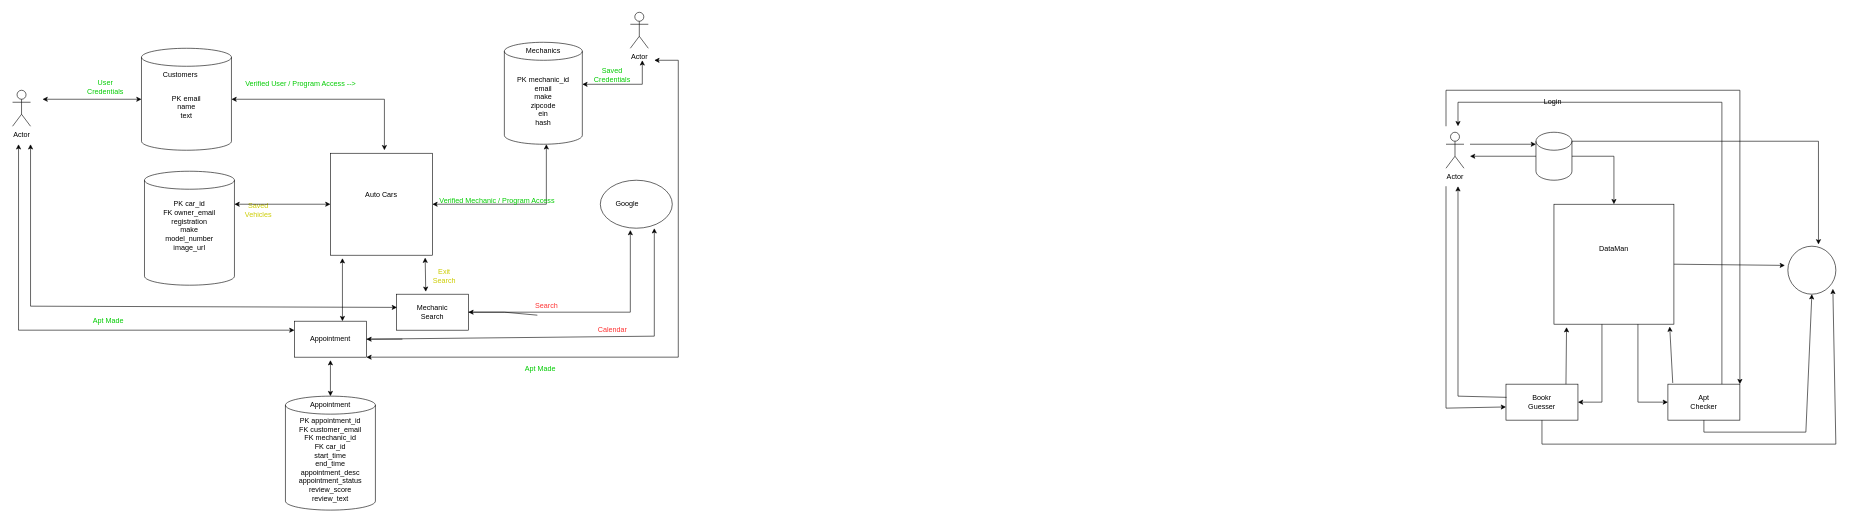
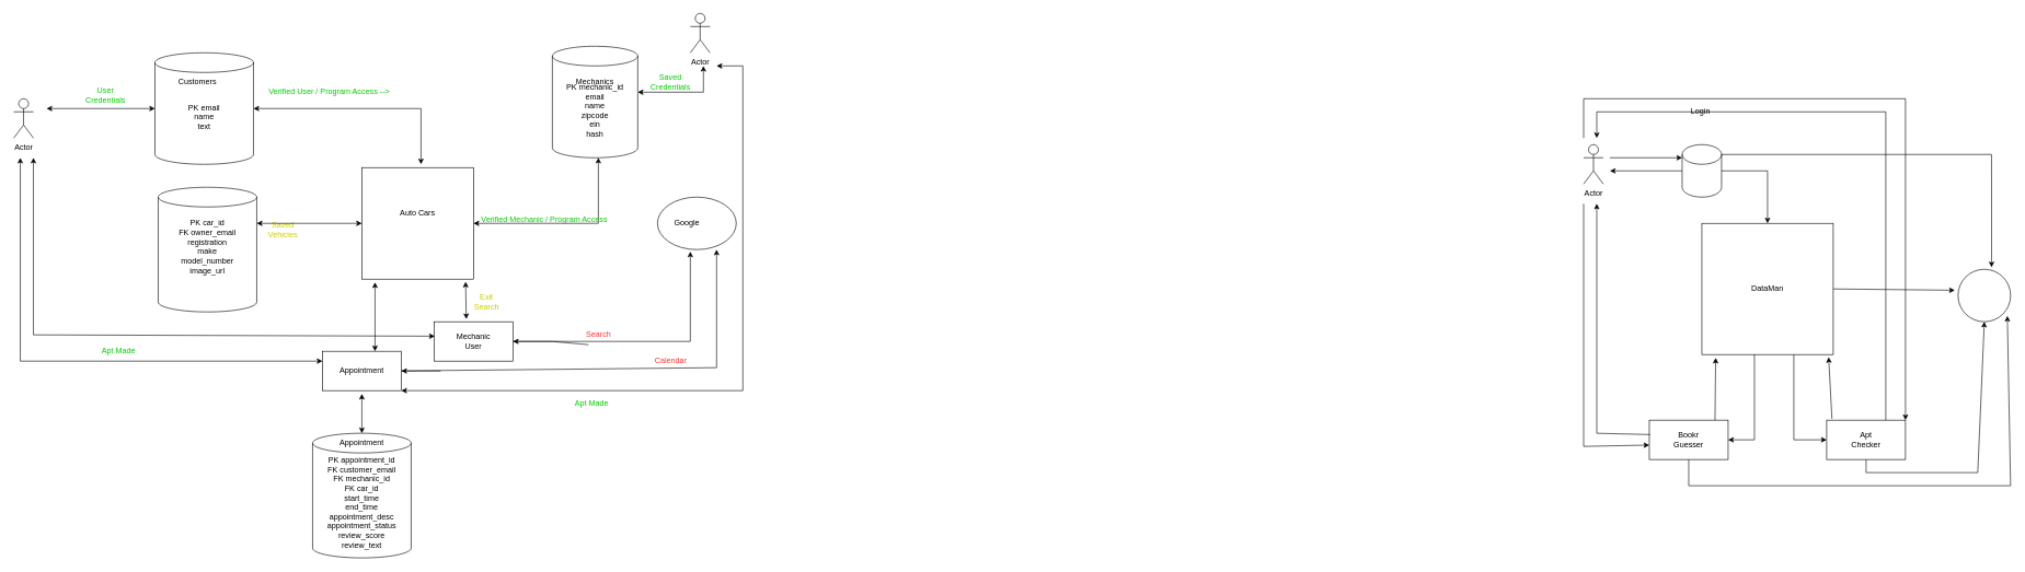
- <mxCell id="60" value="Mechanics" style="text;html=1;align=center;verticalAlign=middle;whiteSpace=wrap;rounded=0;" parent="1" vertex="1"><mxGeometry x="875" y="70" width="60" height="30" as="geometry" /></mxCell>
+ <mxCell id="60" value="Mechanics" style="text;html=1;align=center;verticalAlign=middle;whiteSpace=wrap;rounded=0;" parent="1" vertex="1"><mxGeometry x="875" y="110" width="60" height="30" as="geometry" /></mxCell>
- <mxCell id="37" value="User Credentials" style="text;html=1;strokeColor=none;fillColor=none;align=center;verticalAlign=middle;whiteSpace=wrap;rounded=0;fontColor=#00CC00;" parent="1" vertex="1"><mxGeometry x="145" y="130" width="60" height="30" as="geometry" /></mxCell>
+ <mxCell id="37" value="User Credentials" style="text;html=1;strokeColor=none;fillColor=none;align=center;verticalAlign=middle;whiteSpace=wrap;rounded=0;fontColor=#00CC00;" parent="1" vertex="1"><mxGeometry x="130" y="130" width="60" height="30" as="geometry" /></mxCell>
- <mxCell id="59" value="PK mechanic_id&lt;div&gt;email&lt;/div&gt;&lt;div&gt;make&lt;/div&gt;&lt;div&gt;zipcode&lt;/div&gt;&lt;div&gt;ein&lt;/div&gt;&lt;div&gt;hash&lt;/div&gt;" style="shape=cylinder3;whiteSpace=wrap;html=1;boundedLbl=1;backgroundOutline=1;size=15;" parent="1" vertex="1"><mxGeometry x="840" y="70" width="130" height="170" as="geometry" /></mxCell>
+ <mxCell id="59" value="PK mechanic_id&lt;div&gt;email&lt;/div&gt;&lt;div&gt;name&lt;/div&gt;&lt;div&gt;zipcode&lt;/div&gt;&lt;div&gt;ein&lt;/div&gt;&lt;div&gt;hash&lt;/div&gt;" style="shape=cylinder3;whiteSpace=wrap;html=1;boundedLbl=1;backgroundOutline=1;size=15;" parent="1" vertex="1"><mxGeometry x="840" y="70" width="130" height="170" as="geometry" /></mxCell>
- <mxCell id="7" value="DataMan&lt;br&gt;" style="text;html=1;strokeColor=none;fillColor=none;align=center;verticalAlign=middle;whiteSpace=wrap;rounded=0;" parent="1" vertex="1"><mxGeometry x="2660" y="400" width="60" height="30" as="geometry" /></mxCell>
+ <mxCell id="7" value="DataMan&lt;br&gt;" style="text;html=1;strokeColor=none;fillColor=none;align=center;verticalAlign=middle;whiteSpace=wrap;rounded=0;" parent="1" vertex="1"><mxGeometry x="2660" y="425" width="60" height="30" as="geometry" /></mxCell>
- <mxCell id="35" value="Mechanic Search" style="text;html=1;strokeColor=none;fillColor=none;align=center;verticalAlign=middle;whiteSpace=wrap;rounded=0;" parent="1" vertex="1"><mxGeometry x="690" y="505" width="60" height="30" as="geometry" /></mxCell>
+ <mxCell id="35" value="Mechanic User" style="text;html=1;strokeColor=none;fillColor=none;align=center;verticalAlign=middle;whiteSpace=wrap;rounded=0;" parent="1" vertex="1"><mxGeometry x="690" y="505" width="60" height="30" as="geometry" /></mxCell>
